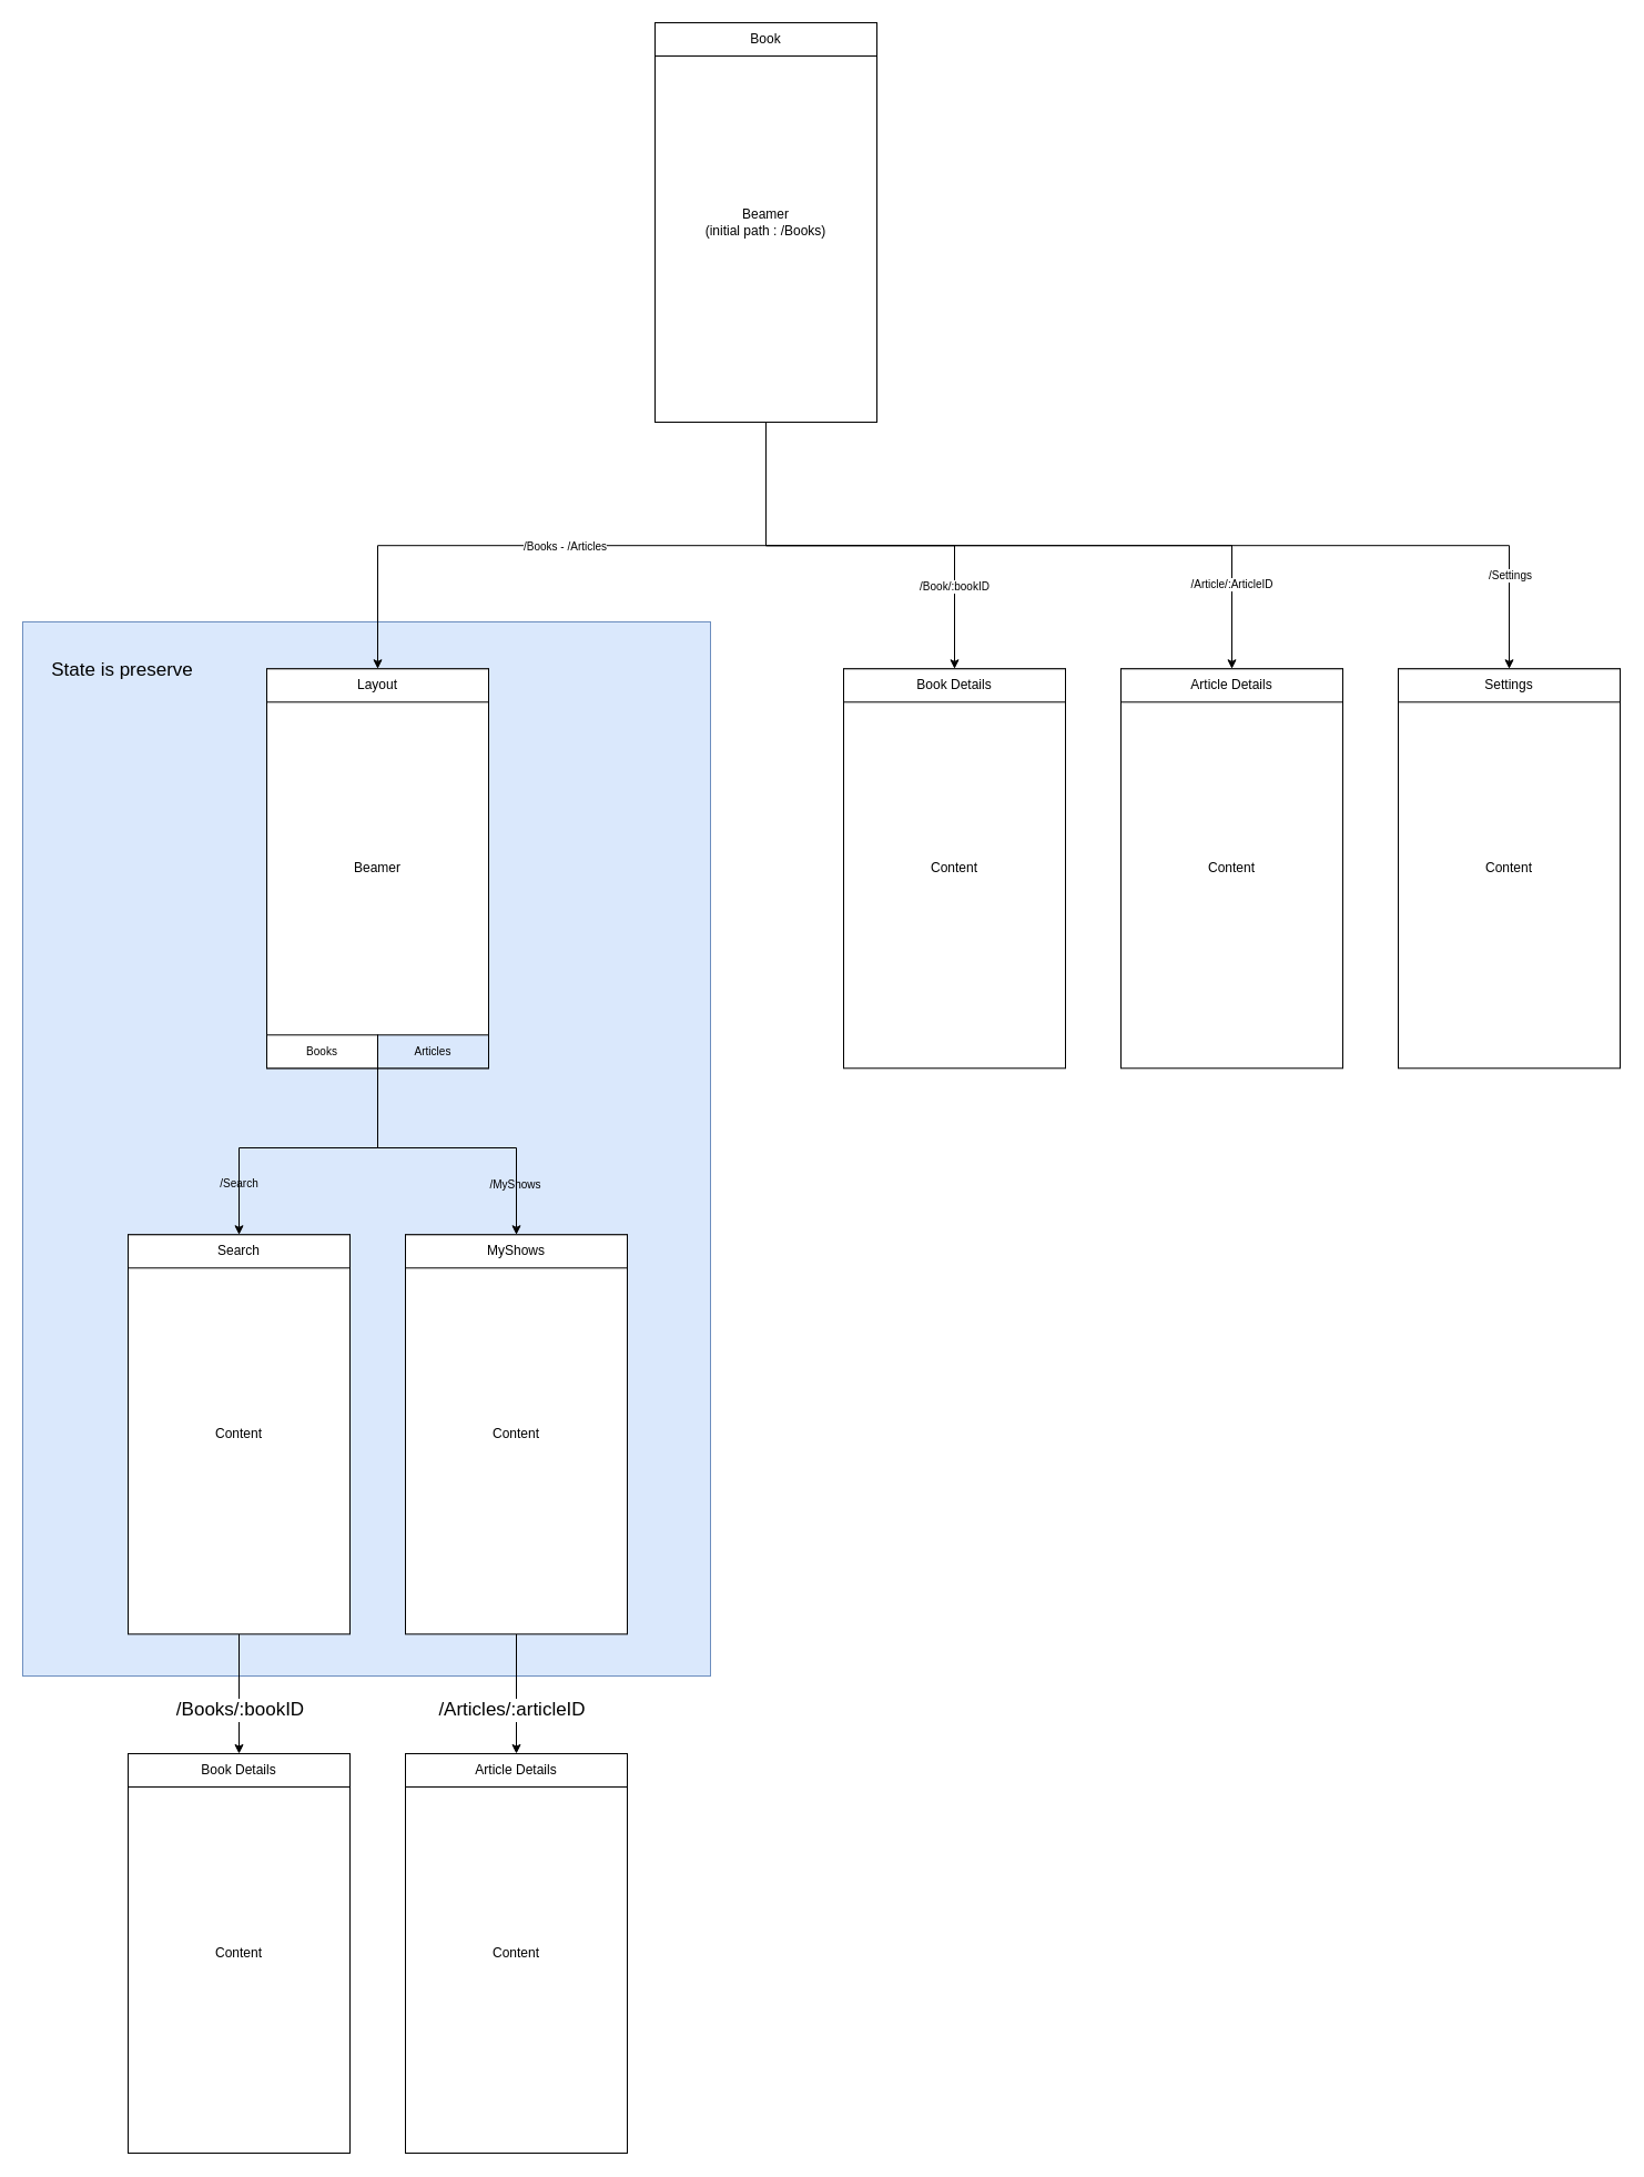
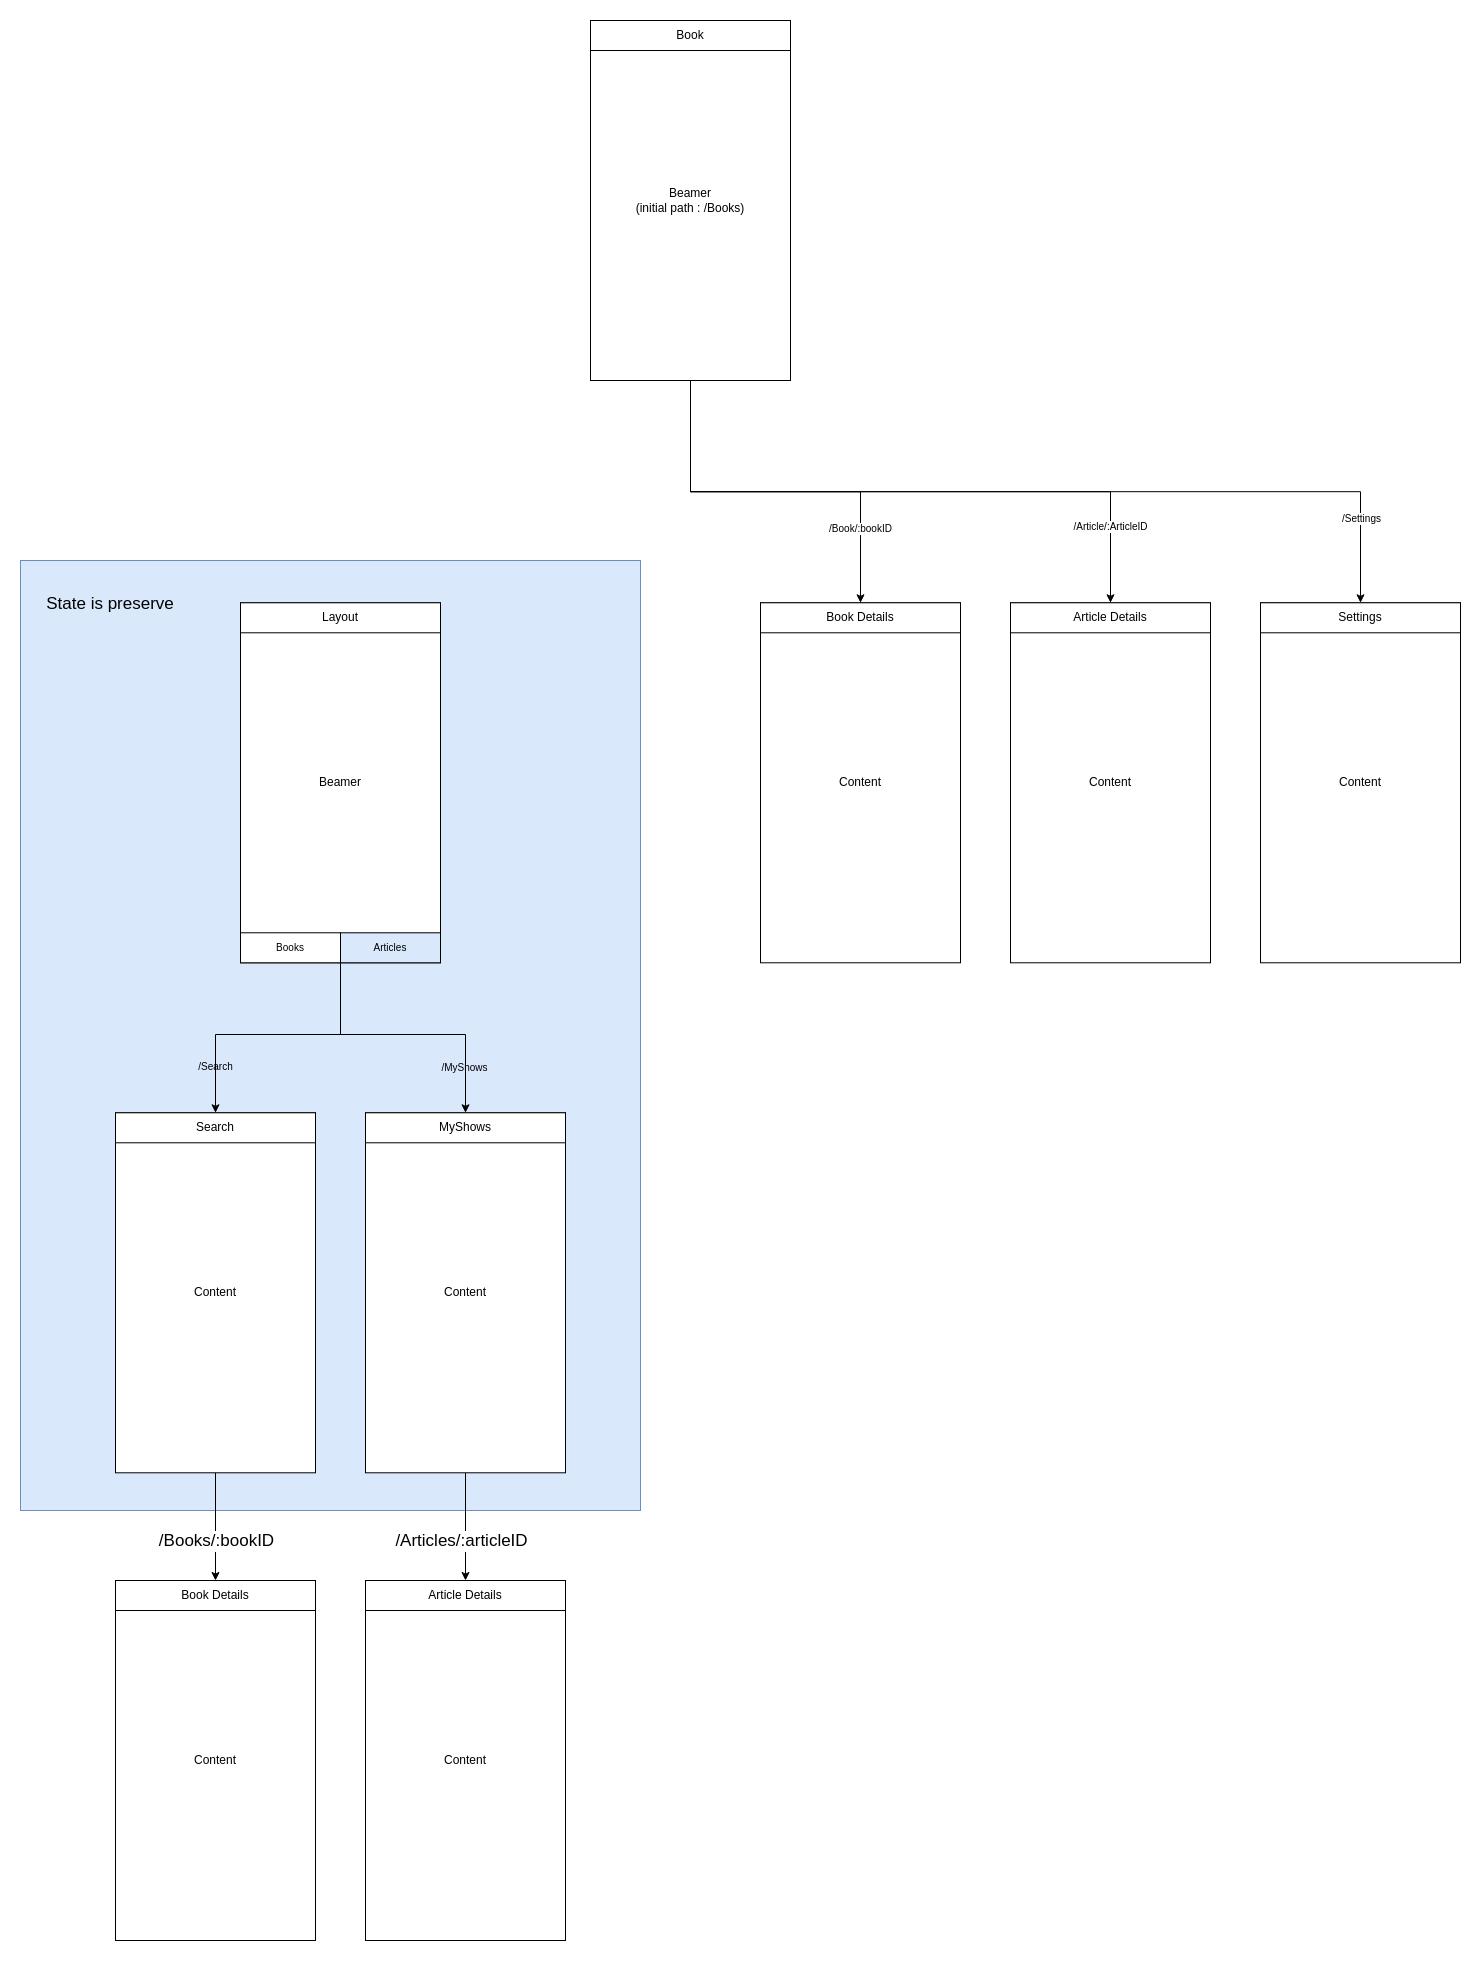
- <mxCell id="17" style="edgeStyle=orthogonalEdgeStyle;rounded=0;orthogonalLoop=1;jettySize=auto;html=1;exitX=0.5;exitY=1;exitDx=0;exitDy=0;entryX=0.5;entryY=0;entryDx=0;entryDy=0;fontSize=10;" parent="1" source="24" target="10" edge="1"><mxGeometry relative="1" as="geometry" /></mxCell>
- <mxCell id="18" value="/Books - /Articles" style="edgeLabel;html=1;align=center;verticalAlign=middle;resizable=0;points=[];fontSize=10;" parent="17" vertex="1" connectable="0"><mxGeometry x="0.023" relative="1" as="geometry"><mxPoint as="offset" /></mxGeometry></mxCell>
